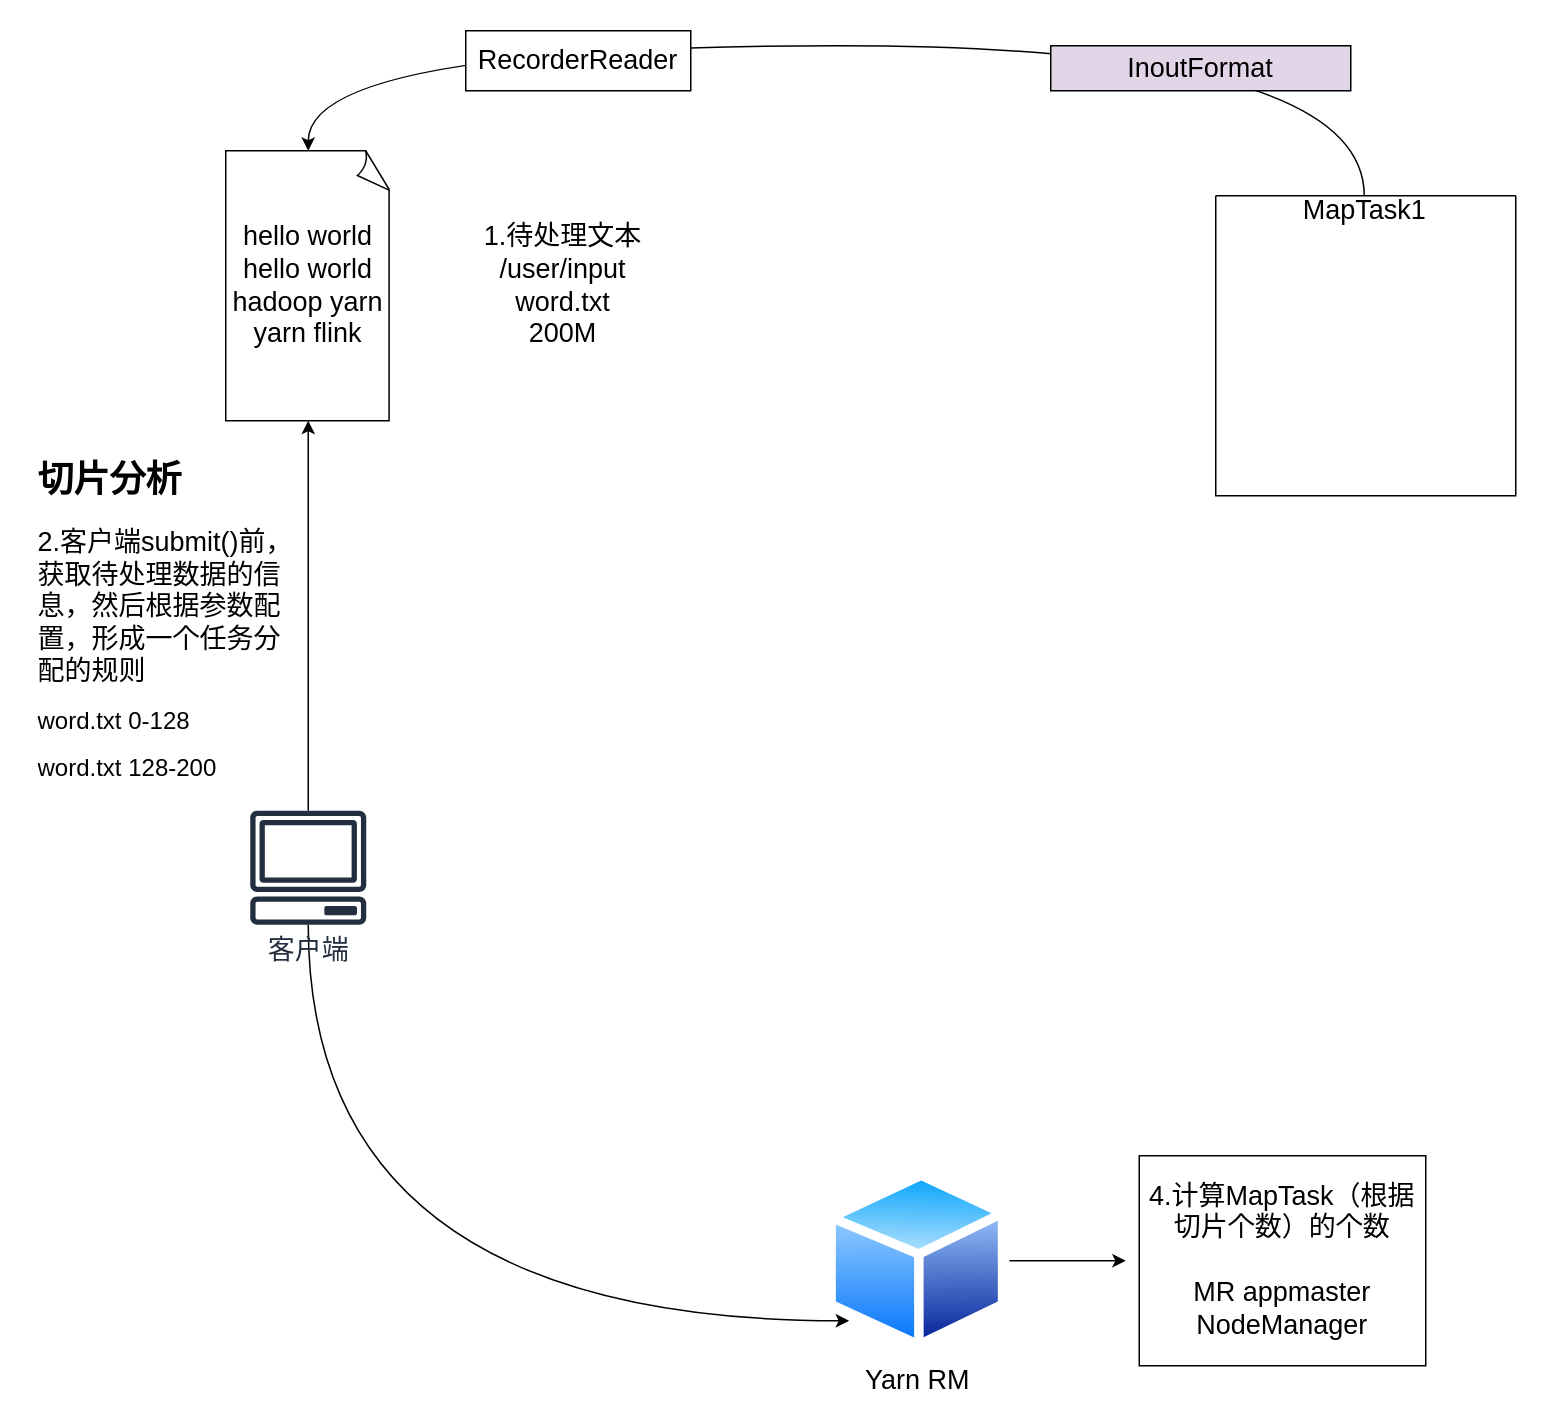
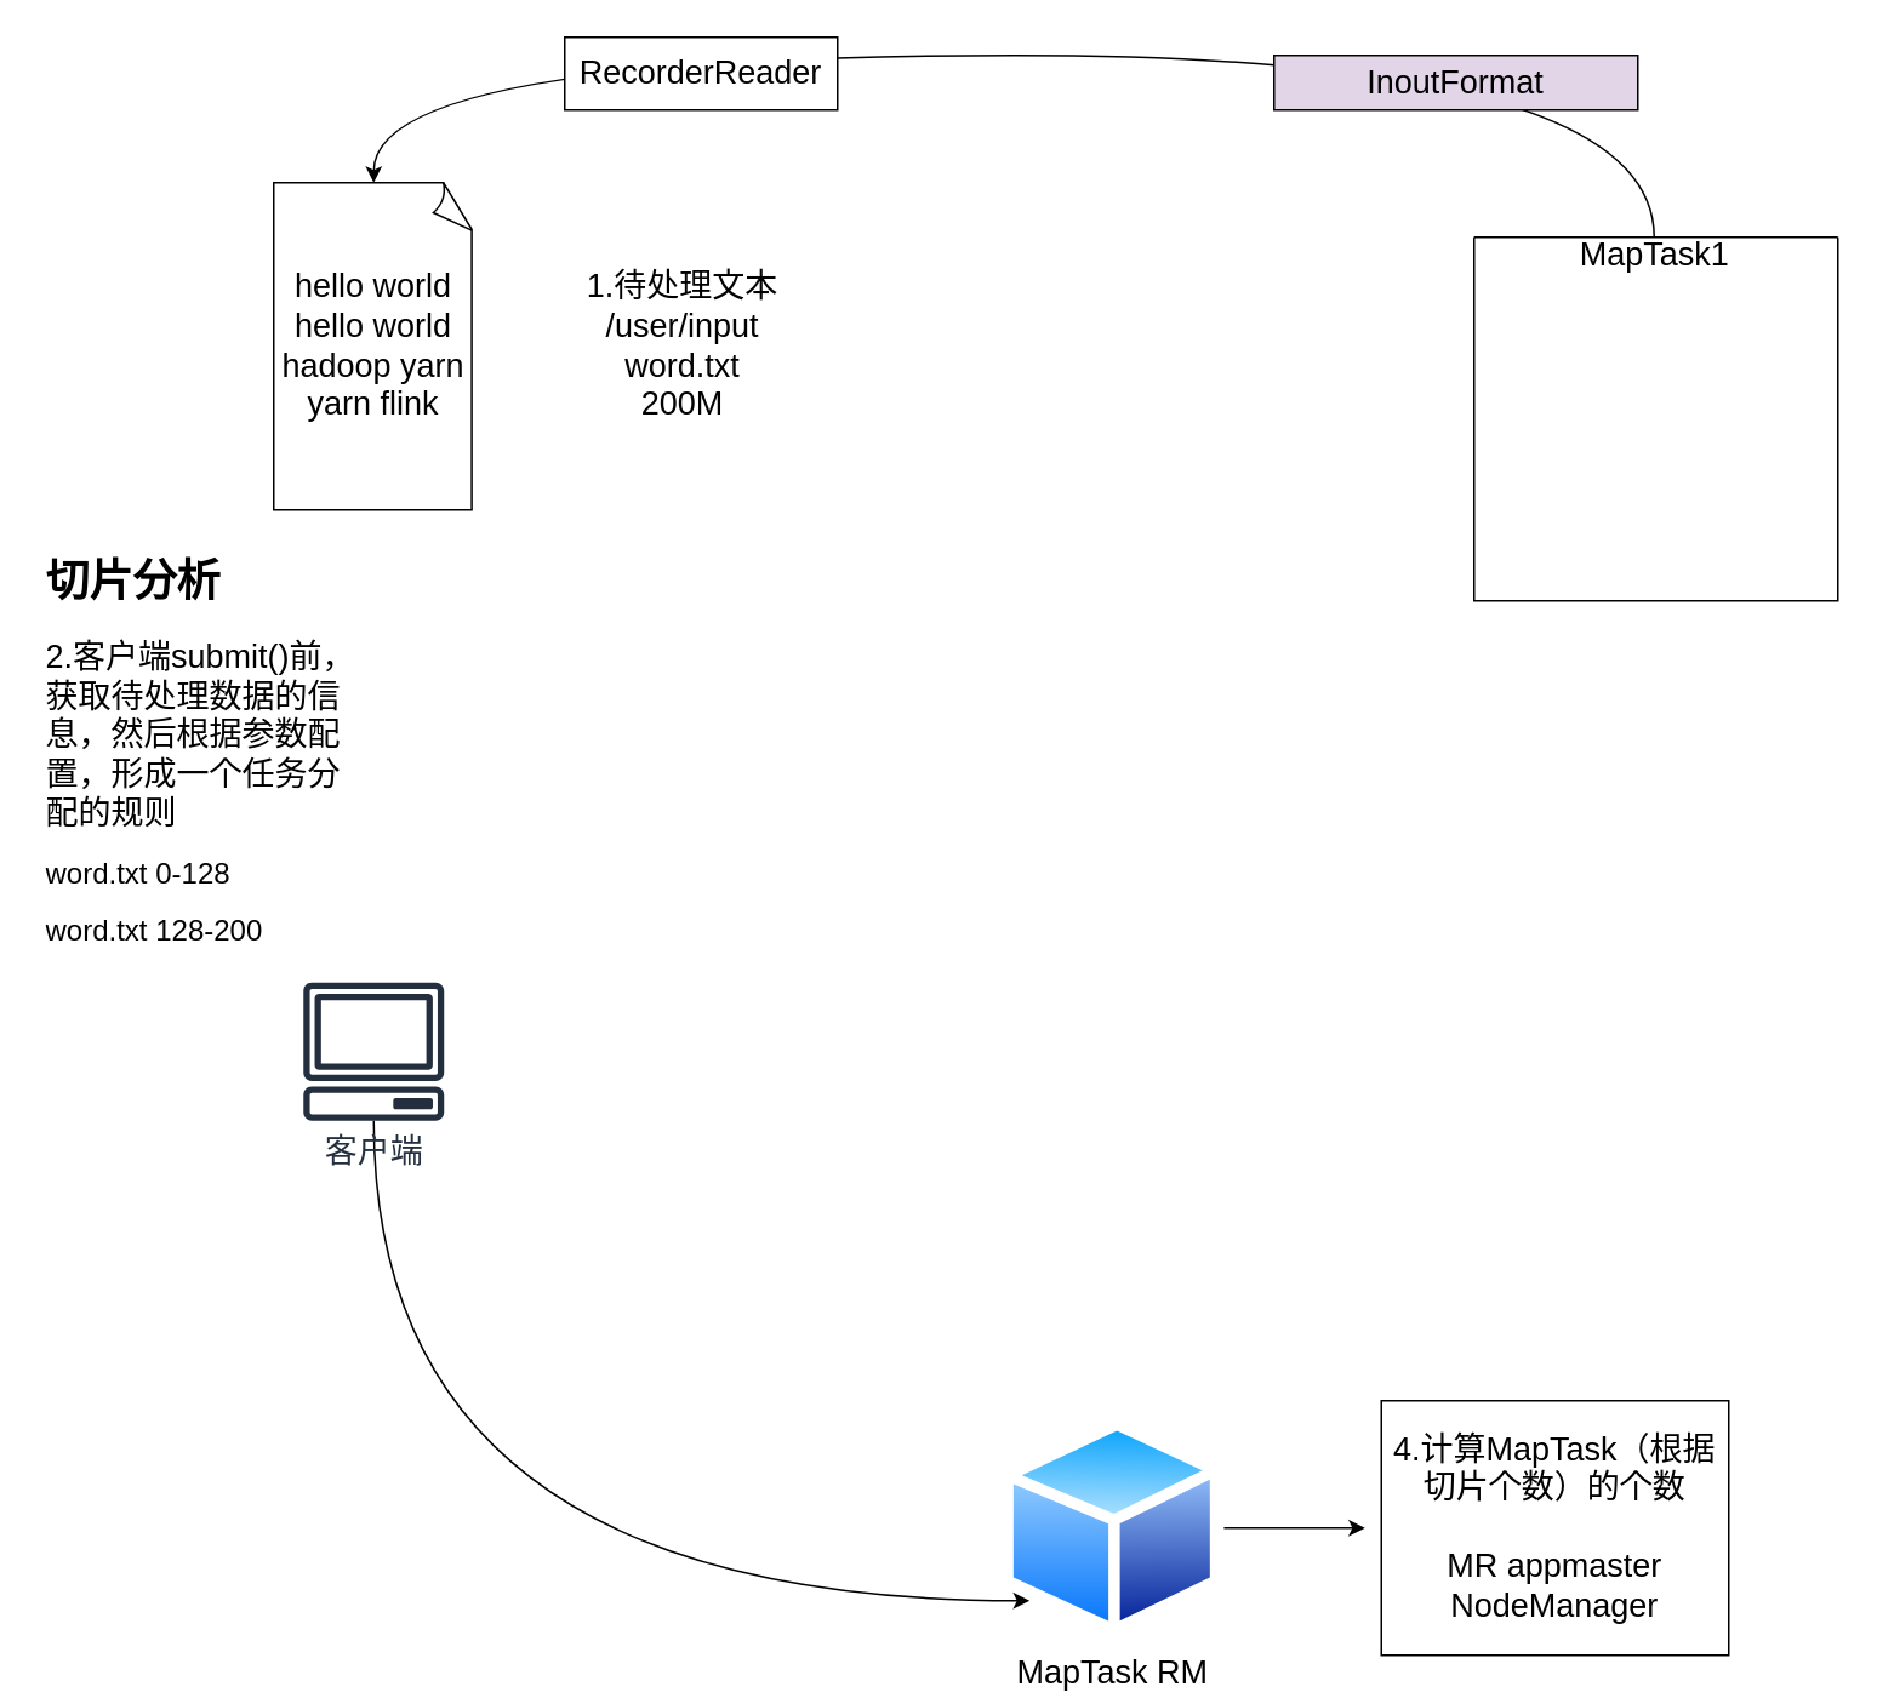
- <mxCell id="4" style="edgeStyle=orthogonalEdgeStyle;rounded=0;orthogonalLoop=1;jettySize=auto;html=1;entryX=0.5;entryY=1;entryDx=0;entryDy=0;entryPerimeter=0;" edge="1" parent="1" source="6" target="2"><mxGeometry relative="1" as="geometry" /></mxCell>
- <mxCell id="9" value="&lt;font style=&quot;font-size: 18px&quot;&gt;Yarn RM&lt;/font&gt;" style="aspect=fixed;perimeter=ellipsePerimeter;html=1;align=center;shadow=0;dashed=0;spacingTop=3;image;image=img/lib/active_directory/generic_node.svg;" vertex="1" parent="1"><mxGeometry x="550" y="780" width="122.45" height="120" as="geometry" /></mxCell>
+ <mxCell id="9" value="&lt;font style=&quot;font-size: 18px&quot;&gt;MapTask RM&lt;/font&gt;" style="aspect=fixed;perimeter=ellipsePerimeter;html=1;align=center;shadow=0;dashed=0;spacingTop=3;image;image=img/lib/active_directory/generic_node.svg;" vertex="1" parent="1"><mxGeometry x="550" y="780" width="122.45" height="120" as="geometry" /></mxCell>
